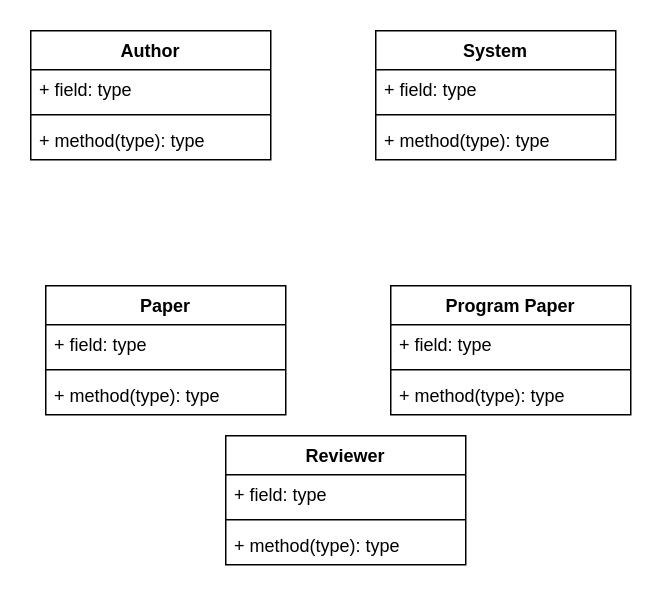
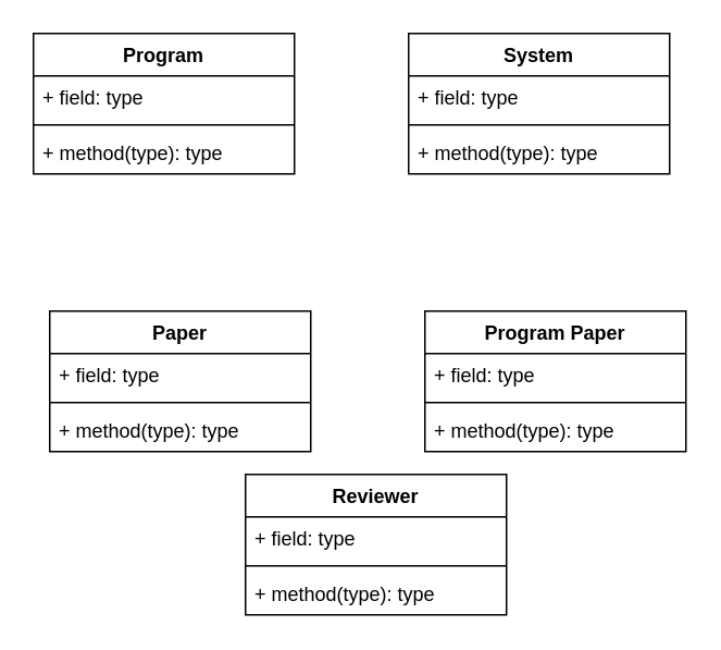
- <mxCell id="2" value="Author" style="swimlane;fontStyle=1;align=center;verticalAlign=top;childLayout=stackLayout;horizontal=1;startSize=26;horizontalStack=0;resizeParent=1;resizeParentMax=0;resizeLast=0;collapsible=1;marginBottom=0;whiteSpace=wrap;html=1;" vertex="1" parent="1"><mxGeometry x="20" y="20" width="160" height="86" as="geometry" /></mxCell>
+ <mxCell id="2" value="Program" style="swimlane;fontStyle=1;align=center;verticalAlign=top;childLayout=stackLayout;horizontal=1;startSize=26;horizontalStack=0;resizeParent=1;resizeParentMax=0;resizeLast=0;collapsible=1;marginBottom=0;whiteSpace=wrap;html=1;" vertex="1" parent="1"><mxGeometry x="20" y="20" width="160" height="86" as="geometry" /></mxCell>
